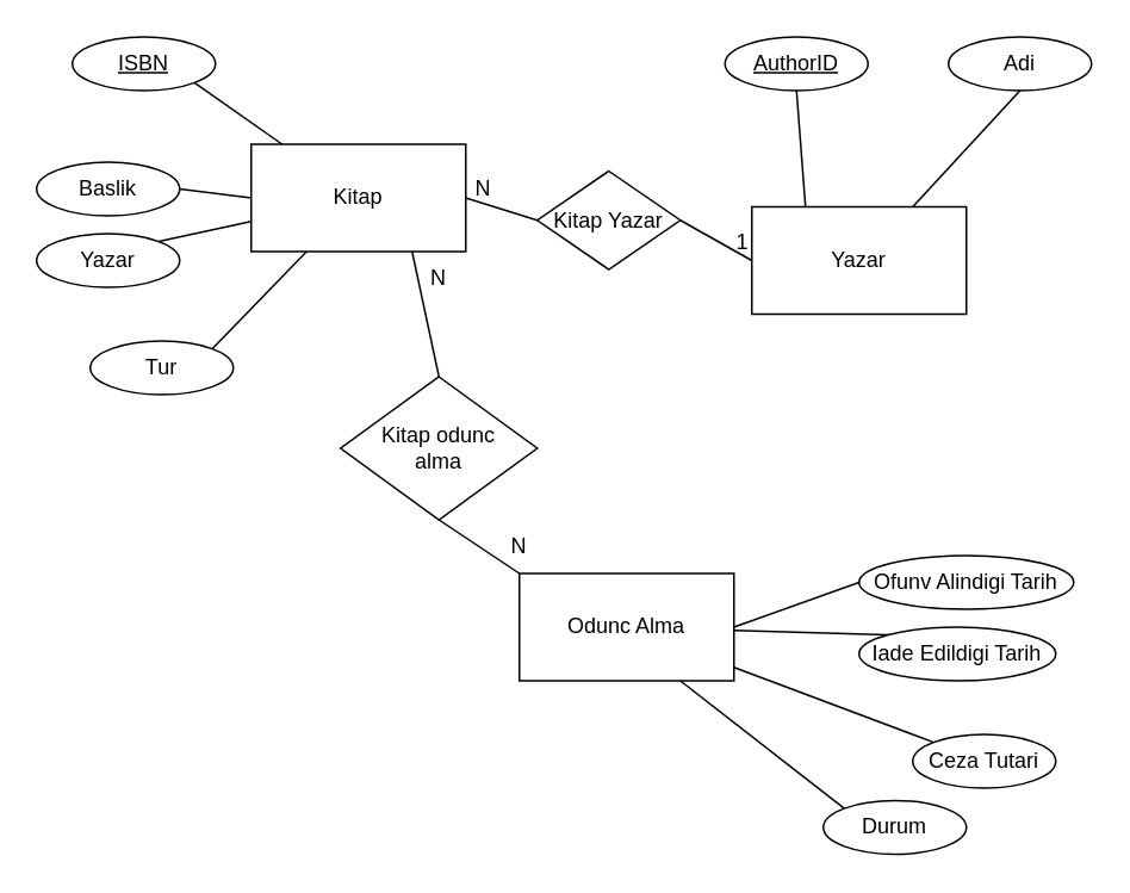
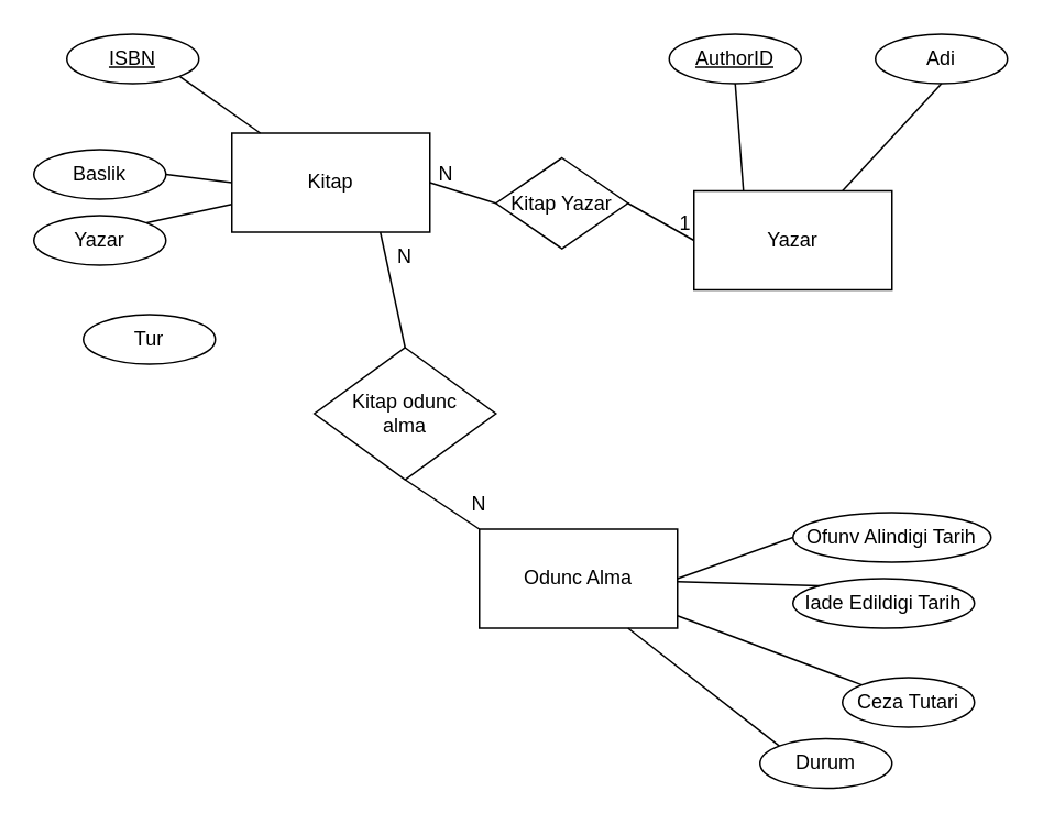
- <mxCell id="13" value="" style="endArrow=none;html=1;rounded=0;exitX=1;exitY=0;exitDx=0;exitDy=0;" edge="1" parent="1" source="8" target="3"><mxGeometry width="50" height="50" relative="1" as="geometry"><mxPoint x="120" y="200" as="sourcePoint" /><mxPoint x="170" y="150" as="targetPoint" /></mxGeometry></mxCell>
